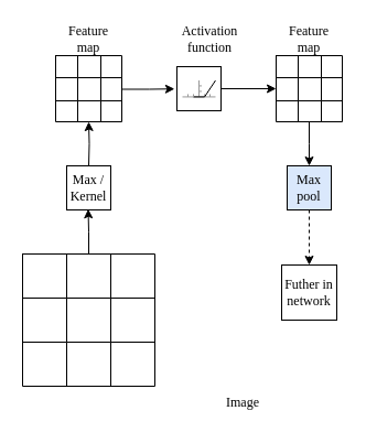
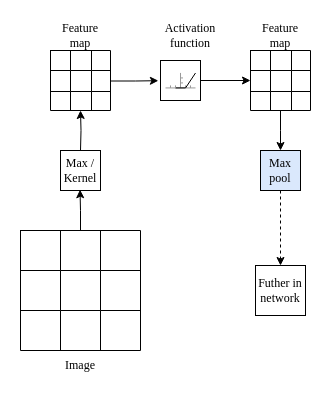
- <mxCell id="64" value="Futher in network" style="whiteSpace=wrap;html=1;aspect=fixed;fontFamily=Project Font;" vertex="1" parent="1"><mxGeometry x="255" y="240" width="50" height="50" as="geometry" /></mxCell>
+ <mxCell id="64" value="Futher in network" style="whiteSpace=wrap;html=1;aspect=fixed;fontFamily=Project Font;" vertex="1" parent="1"><mxGeometry x="255" y="265" width="50" height="50" as="geometry" /></mxCell>
- <mxCell id="27" value="Image" style="text;html=1;whiteSpace=wrap;strokeColor=none;fillColor=none;align=center;verticalAlign=middle;rounded=0;fontFamily=Project Font;" vertex="1" parent="1"><mxGeometry x="190" y="350" width="60" height="30" as="geometry" /></mxCell>
+ <mxCell id="27" value="Image" style="text;html=1;whiteSpace=wrap;strokeColor=none;fillColor=none;align=center;verticalAlign=middle;rounded=0;fontFamily=Project Font;" vertex="1" parent="1"><mxGeometry x="50" y="350" width="60" height="30" as="geometry" /></mxCell>
